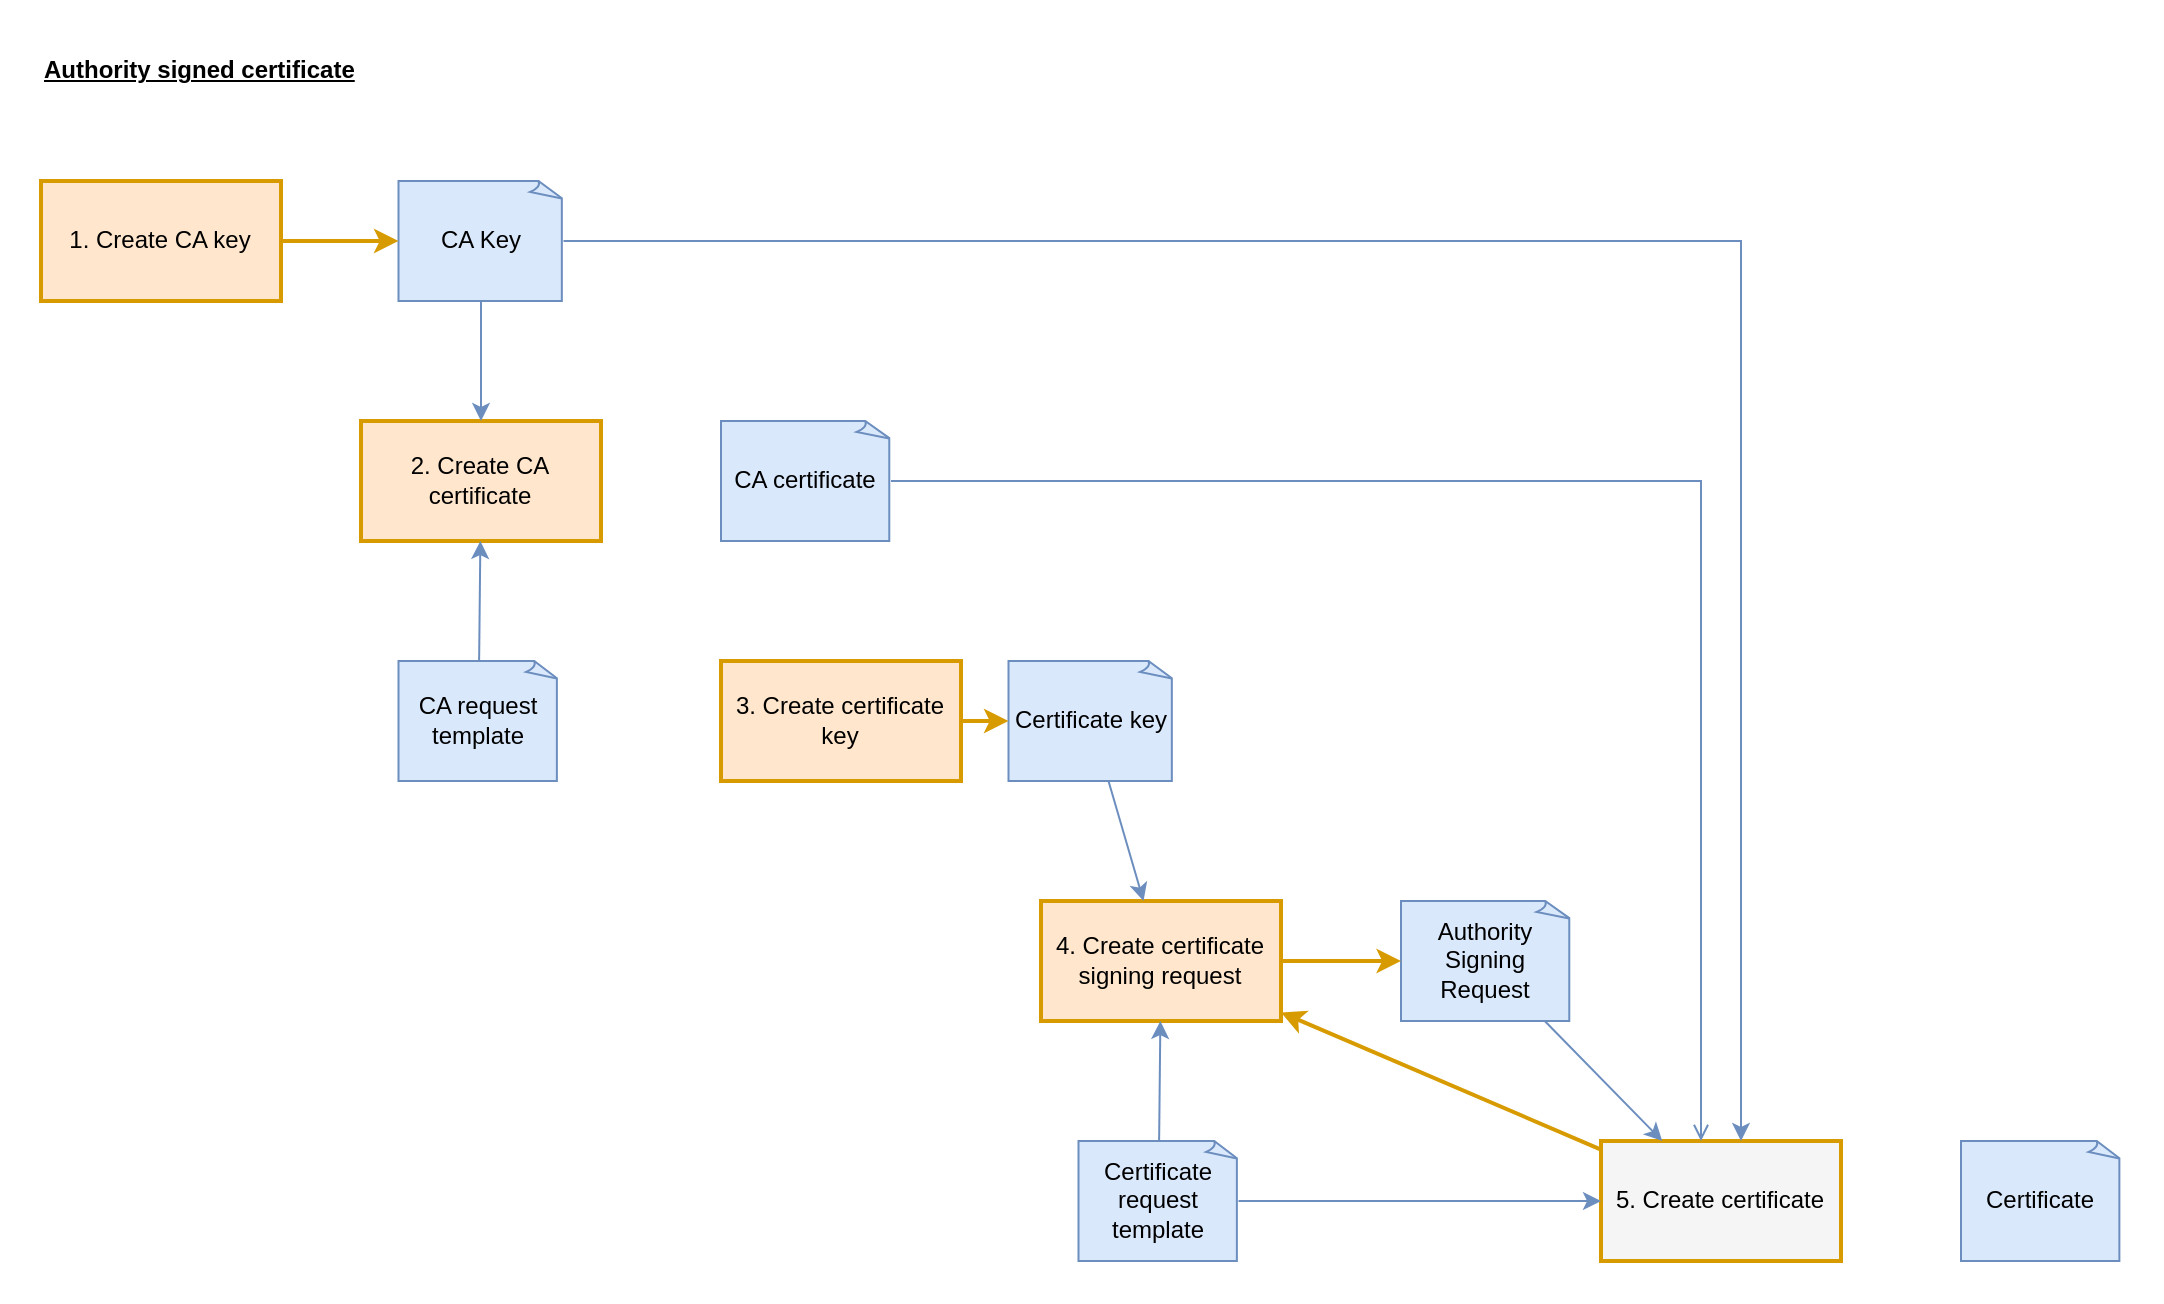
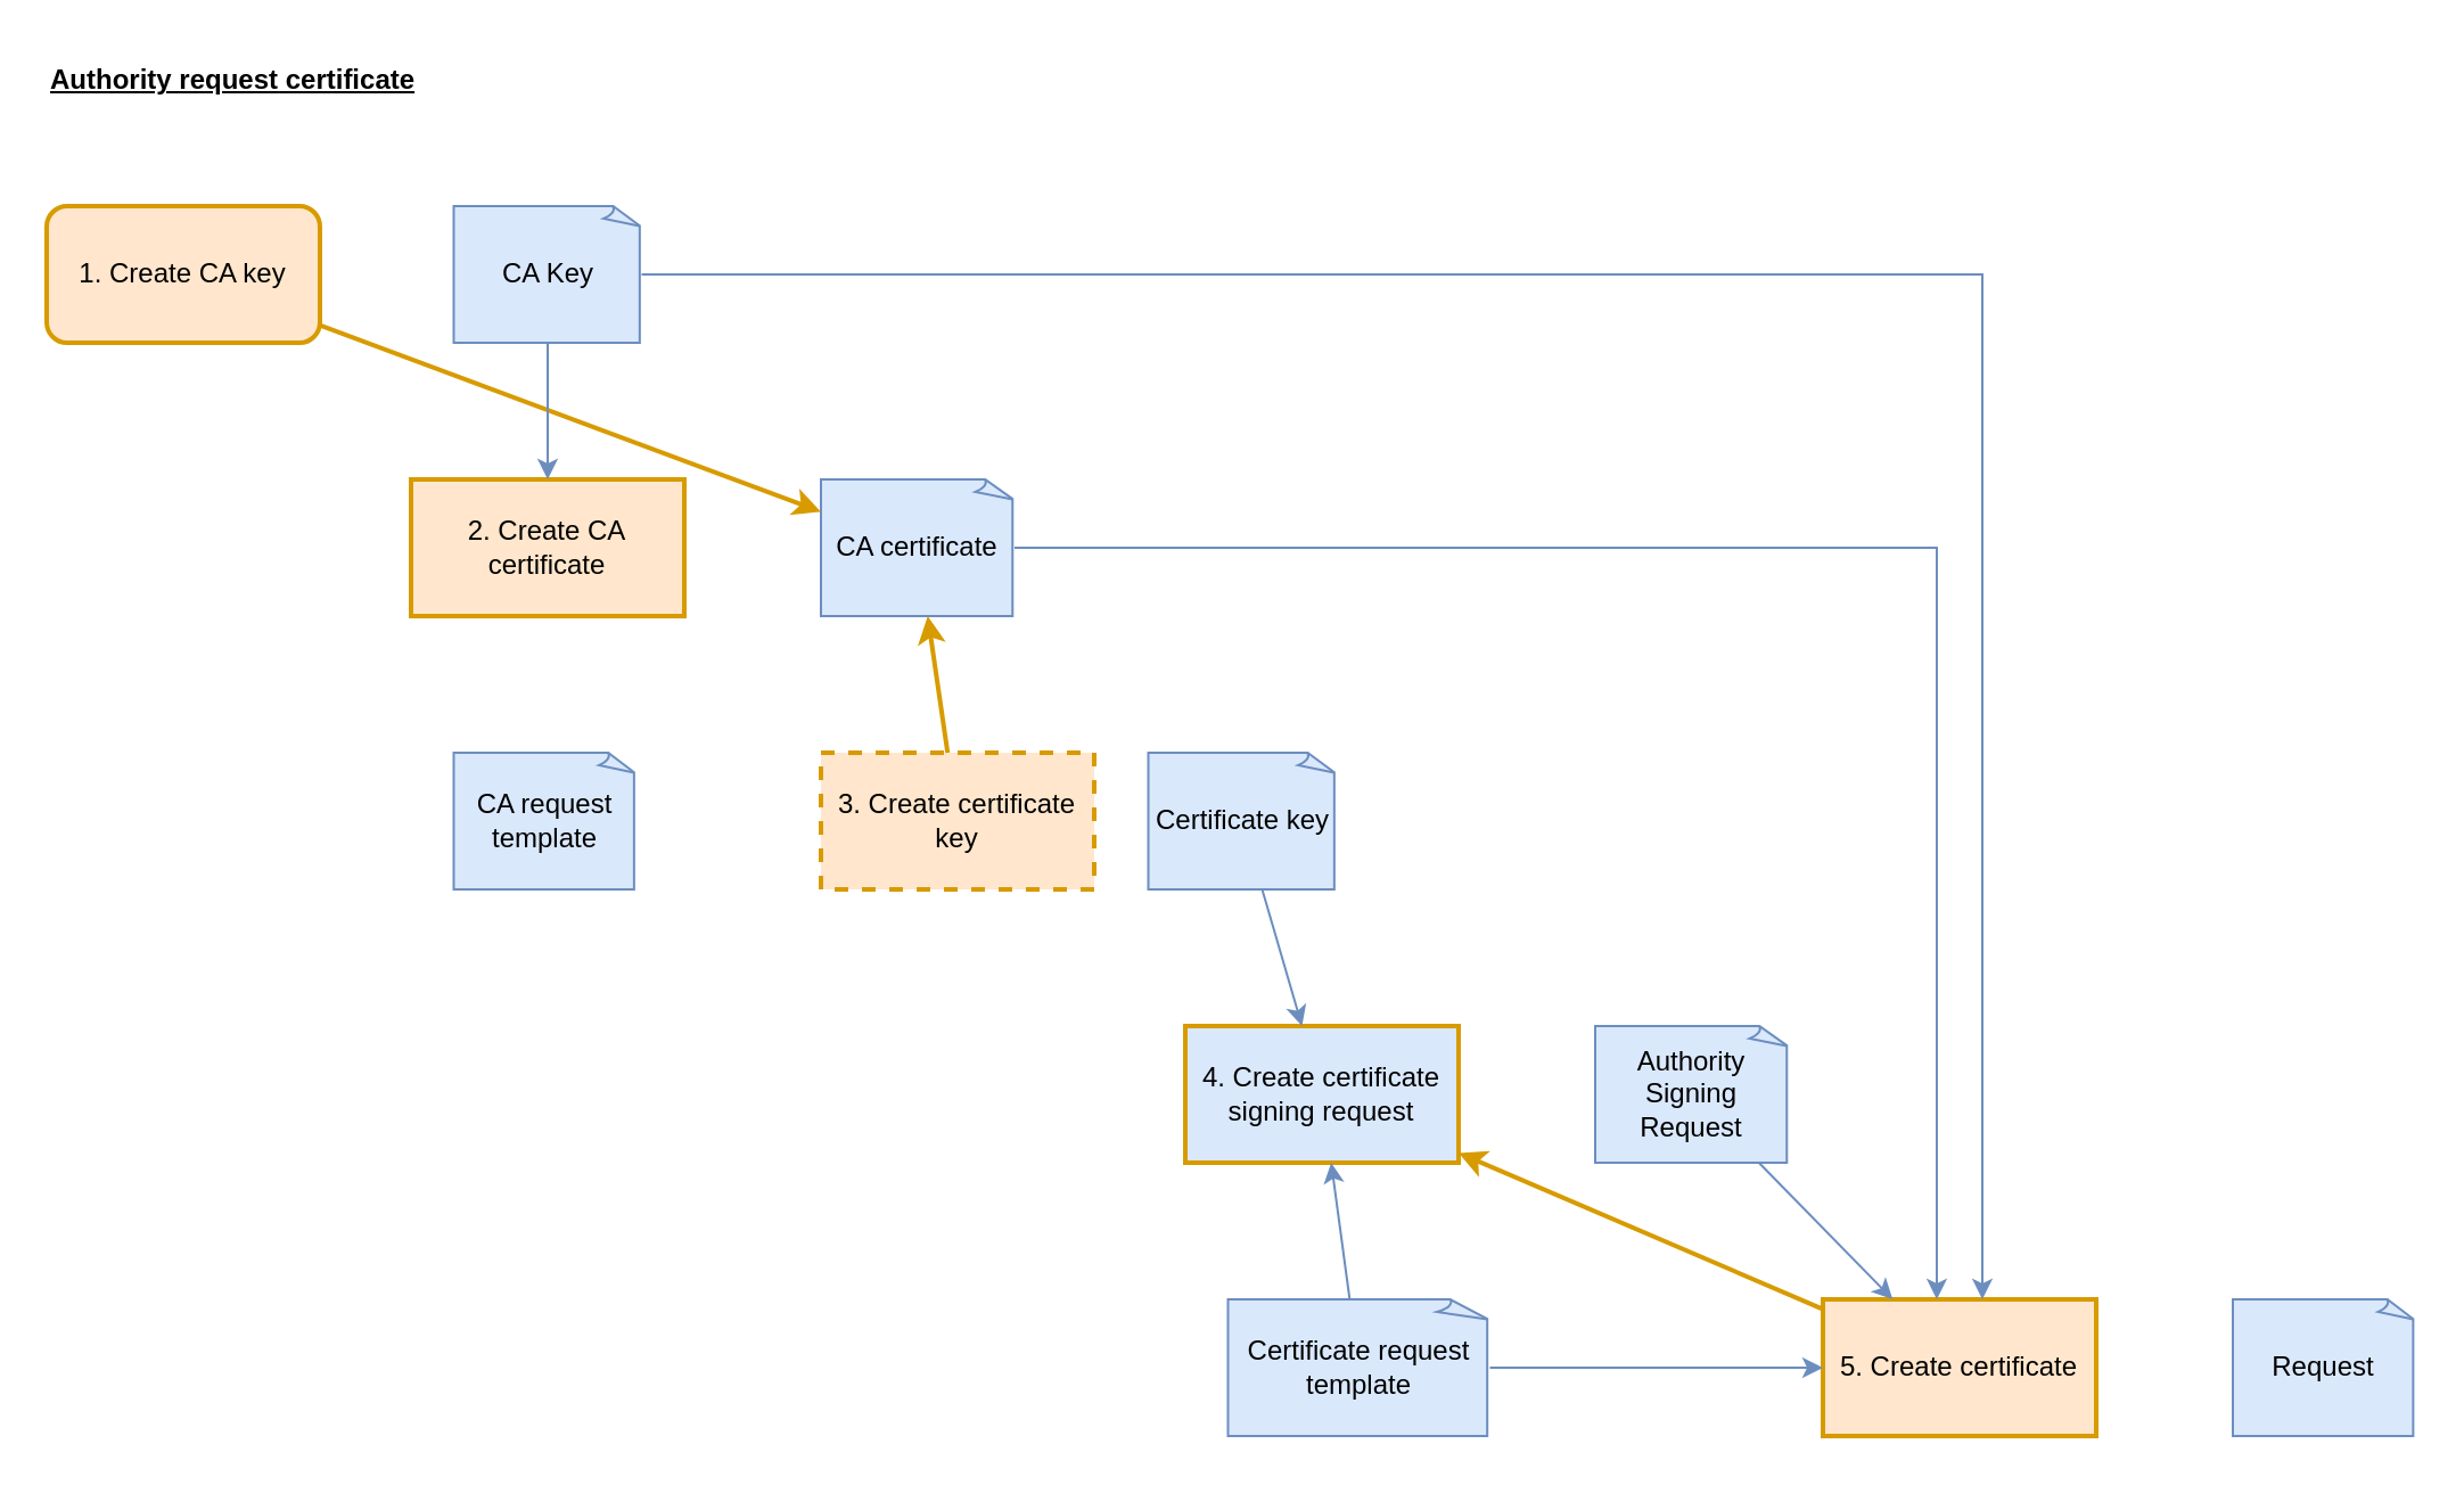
- <mxCell id="16" value="Authority signed certificate" style="text;html=1;align=left;verticalAlign=middle;whiteSpace=wrap;rounded=0;fontStyle=5" vertex="1" parent="1"><mxGeometry x="20" y="20" width="240" height="30" as="geometry" /></mxCell>
+ <mxCell id="16" value="Authority request certificate" style="text;html=1;align=left;verticalAlign=middle;whiteSpace=wrap;rounded=0;fontStyle=5" vertex="1" parent="1"><mxGeometry x="20" y="20" width="240" height="30" as="geometry" /></mxCell>
- <mxCell id="17" value="1. Create CA key" style="rounded=0;whiteSpace=wrap;html=1;fillColor=#ffe6cc;strokeColor=#d79b00;strokeWidth=2;" vertex="1" parent="1"><mxGeometry x="20" y="90" width="120" height="60" as="geometry" /></mxCell>
+ <mxCell id="17" value="1. Create CA key" style="whiteSpace=wrap;html=1;fillColor=#ffe6cc;strokeColor=#d79b00;strokeWidth=2;rounded=1;" vertex="1" parent="1"><mxGeometry x="20" y="90" width="120" height="60" as="geometry" /></mxCell>
- <mxCell id="22" value="" style="endArrow=classic;html=1;rounded=0;strokeWidth=2;fillColor=#ffe6cc;strokeColor=#d79b00;" edge="1" parent="1" source="17" target="19"><mxGeometry width="50" height="50" relative="1" as="geometry"><mxPoint x="420" y="370" as="sourcePoint" /><mxPoint x="470" y="320" as="targetPoint" /></mxGeometry></mxCell>
+ <mxCell id="22" value="" style="endArrow=classic;html=1;rounded=0;strokeWidth=2;fillColor=#ffe6cc;strokeColor=#d79b00;" edge="1" parent="1" source="17" target="20"><mxGeometry width="50" height="50" relative="1" as="geometry"><mxPoint x="420" y="370" as="sourcePoint" /><mxPoint x="470" y="320" as="targetPoint" /></mxGeometry></mxCell>
- <mxCell id="23" value="" style="endArrow=classic;html=1;rounded=0;fillColor=#dae8fc;strokeColor=#6c8ebf;" edge="1" parent="1" source="21" target="18"><mxGeometry width="50" height="50" relative="1" as="geometry"><mxPoint x="420" y="370" as="sourcePoint" /><mxPoint x="470" y="320" as="targetPoint" /></mxGeometry></mxCell>
- <mxCell id="2" value="3. Create certificate key" style="rounded=0;whiteSpace=wrap;html=1;fillColor=#ffe6cc;strokeColor=#d79b00;strokeWidth=2;" vertex="1" parent="1"><mxGeometry x="360" y="330" width="120" height="60" as="geometry" /></mxCell>
+ <mxCell id="2" value="3. Create certificate key" style="rounded=0;whiteSpace=wrap;html=1;fillColor=#ffe6cc;strokeColor=#d79b00;strokeWidth=2;dashed=1;" vertex="1" parent="1"><mxGeometry x="360" y="330" width="120" height="60" as="geometry" /></mxCell>
- <mxCell id="8" value="" style="endArrow=classic;html=1;rounded=0;strokeWidth=2;fillColor=#ffe6cc;strokeColor=#d79b00;" edge="1" parent="1" source="2" target="4"><mxGeometry width="50" height="50" relative="1" as="geometry"><mxPoint x="760" y="590" as="sourcePoint" /><mxPoint x="810" y="540" as="targetPoint" /></mxGeometry></mxCell>
+ <mxCell id="8" value="" style="endArrow=classic;html=1;rounded=0;strokeWidth=2;fillColor=#ffe6cc;strokeColor=#d79b00;" edge="1" parent="1" source="2" target="20"><mxGeometry width="50" height="50" relative="1" as="geometry"><mxPoint x="760" y="590" as="sourcePoint" /><mxPoint x="810" y="540" as="targetPoint" /></mxGeometry></mxCell>
- <mxCell id="3" value="4. Create certificate signing request" style="rounded=0;whiteSpace=wrap;html=1;fillColor=#ffe6cc;strokeColor=#d79b00;strokeWidth=2;" vertex="1" parent="1"><mxGeometry x="520" y="450" width="120" height="60" as="geometry" /></mxCell>
+ <mxCell id="3" value="4. Create certificate signing request" style="rounded=0;whiteSpace=wrap;html=1;fillColor=#dae8fc;strokeColor=#d79b00;strokeWidth=2;" vertex="1" parent="1"><mxGeometry x="520" y="450" width="120" height="60" as="geometry" /></mxCell>
- <mxCell id="11" value="" style="endArrow=classic;html=1;rounded=0;strokeWidth=2;fillColor=#ffe6cc;strokeColor=#d79b00;" edge="1" parent="1" source="3" target="5"><mxGeometry width="50" height="50" relative="1" as="geometry"><mxPoint x="720" y="480" as="sourcePoint" /><mxPoint x="810" y="540" as="targetPoint" /></mxGeometry></mxCell>
- <mxCell id="26" value="" style="endArrow=open;html=1;rounded=0;fillColor=#dae8fc;strokeColor=#6c8ebf;edgeStyle=orthogonalEdgeStyle;" edge="1" parent="1" source="20" target="7"><mxGeometry width="50" height="50" relative="1" as="geometry"><mxPoint x="600" y="810" as="sourcePoint" /><mxPoint x="600" y="870" as="targetPoint" /><Array as="points"><mxPoint x="850" y="240" /></Array></mxGeometry></mxCell>
+ <mxCell id="26" value="" style="endArrow=classic;html=1;rounded=0;fillColor=#dae8fc;strokeColor=#6c8ebf;edgeStyle=orthogonalEdgeStyle;" edge="1" parent="1" source="20" target="7"><mxGeometry width="50" height="50" relative="1" as="geometry"><mxPoint x="600" y="810" as="sourcePoint" /><mxPoint x="600" y="870" as="targetPoint" /><Array as="points"><mxPoint x="850" y="240" /></Array></mxGeometry></mxCell>
- <mxCell id="6" value="Certificate request template" style="whiteSpace=wrap;html=1;shape=mxgraph.basic.document;fillColor=#dae8fc;strokeColor=#6c8ebf;" vertex="1" parent="1"><mxGeometry x="538.75" y="570" width="80" height="60" as="geometry" /></mxCell>
+ <mxCell id="6" value="Certificate request template" style="whiteSpace=wrap;html=1;shape=mxgraph.basic.document;fillColor=#dae8fc;strokeColor=#6c8ebf;" vertex="1" parent="1"><mxGeometry x="538.75" y="570" width="115" height="60" as="geometry" /></mxCell>
- <mxCell id="7" value="5. Create certificate" style="rounded=0;whiteSpace=wrap;html=1;fillColor=#f5f5f5;strokeColor=#d79b00;strokeWidth=2;" vertex="1" parent="1"><mxGeometry x="800" y="570" width="120" height="60" as="geometry" /></mxCell>
+ <mxCell id="7" value="5. Create certificate" style="rounded=0;whiteSpace=wrap;html=1;fillColor=#ffe6cc;strokeColor=#d79b00;strokeWidth=2;" vertex="1" parent="1"><mxGeometry x="800" y="570" width="120" height="60" as="geometry" /></mxCell>
- <mxCell id="12" value="Certificate" style="whiteSpace=wrap;html=1;shape=mxgraph.basic.document;fillColor=#dae8fc;strokeColor=#6c8ebf;" vertex="1" parent="1"><mxGeometry x="980" y="570" width="80" height="60" as="geometry" /></mxCell>
+ <mxCell id="12" value="Request" style="whiteSpace=wrap;html=1;shape=mxgraph.basic.document;fillColor=#dae8fc;strokeColor=#6c8ebf;" vertex="1" parent="1"><mxGeometry x="980" y="570" width="80" height="60" as="geometry" /></mxCell>
